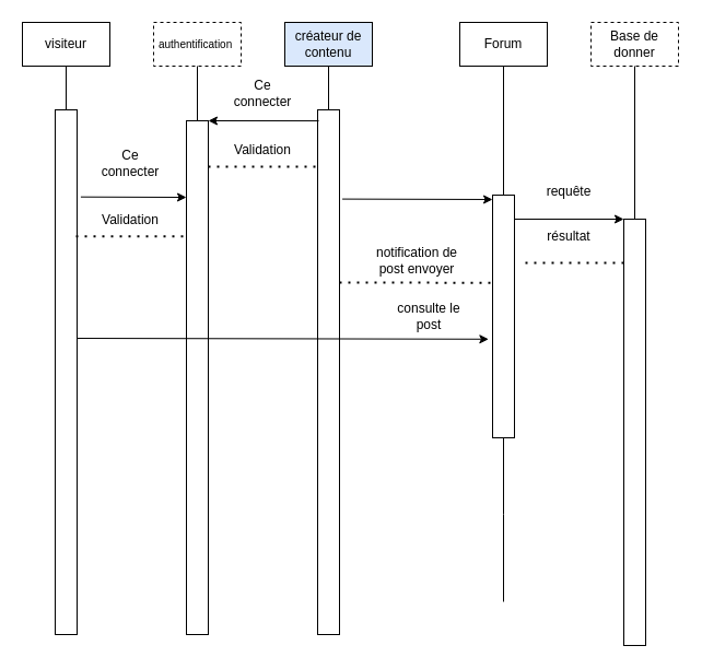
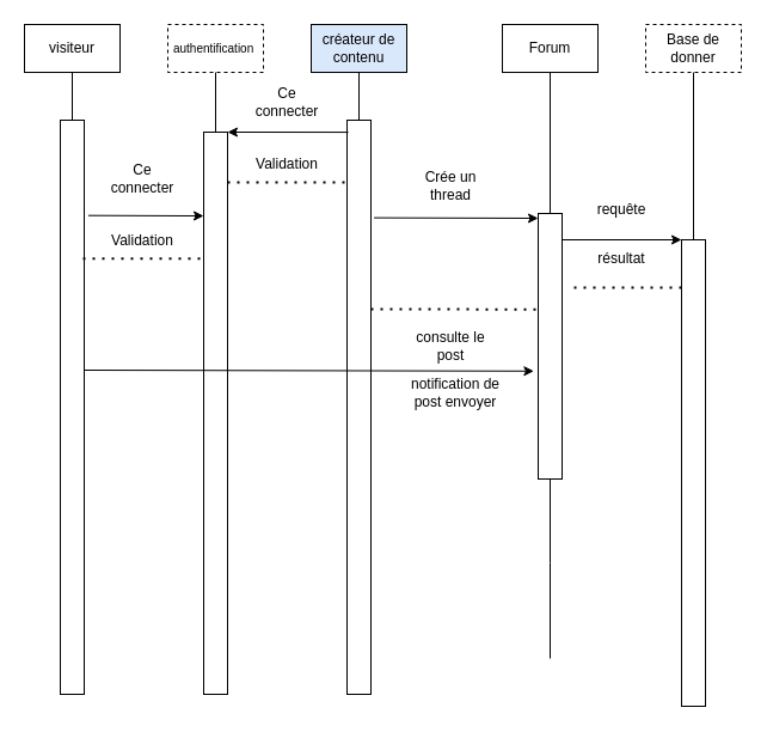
+ <mxCell id="15" value="Crée un thread" style="text;html=1;align=center;verticalAlign=middle;whiteSpace=wrap;rounded=0;" vertex="1" parent="1"><mxGeometry x="340" y="140" width="74" height="30" as="geometry" /></mxCell>
- <mxCell id="17" value="notification de post envoyer" style="text;html=1;align=center;verticalAlign=middle;whiteSpace=wrap;rounded=0;" vertex="1" parent="1"><mxGeometry x="339" y="223" width="84" height="30" as="geometry" /></mxCell>
+ <mxCell id="17" value="notification de post envoyer" style="text;html=1;align=center;verticalAlign=middle;whiteSpace=wrap;rounded=0;" vertex="1" parent="1"><mxGeometry x="339" y="313" width="84" height="30" as="geometry" /></mxCell>
- <mxCell id="38" value="consulte le post" style="text;html=1;align=center;verticalAlign=middle;whiteSpace=wrap;rounded=0;" vertex="1" parent="1"><mxGeometry x="362" y="274" width="60" height="30" as="geometry" /></mxCell>
+ <mxCell id="38" value="consulte le post" style="text;html=1;align=center;verticalAlign=middle;whiteSpace=wrap;rounded=0;" vertex="1" parent="1"><mxGeometry x="347" y="274" width="60" height="30" as="geometry" /></mxCell>
